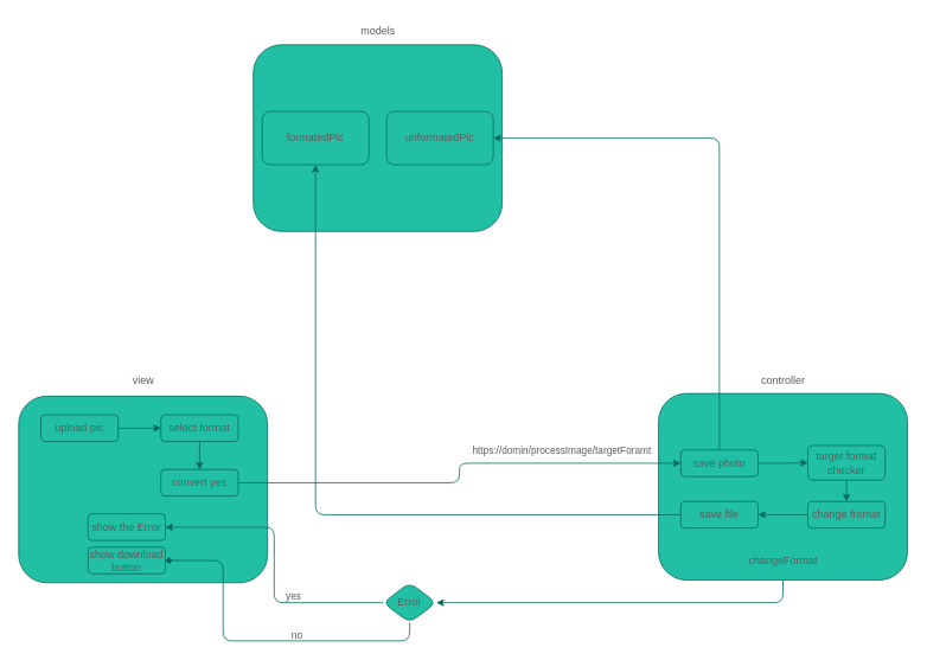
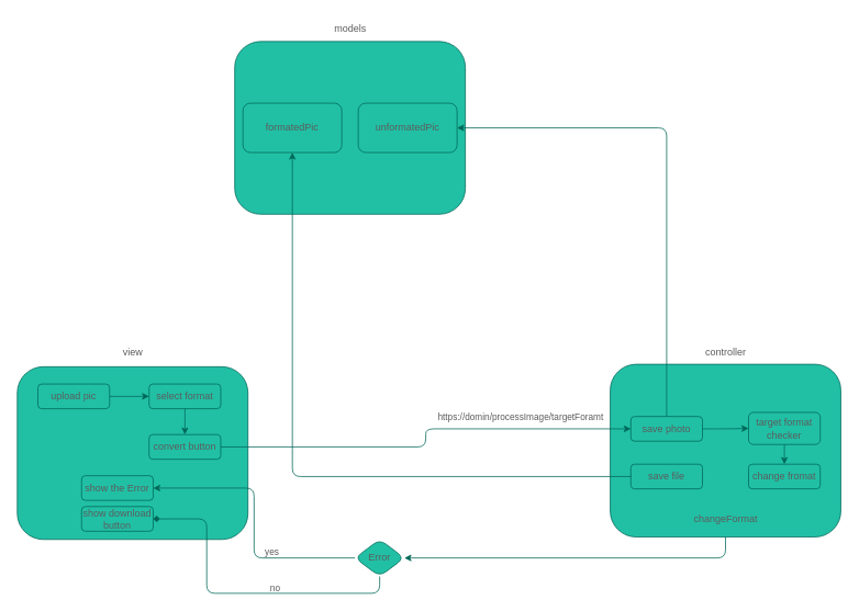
- <mxCell id="20" value="convert yes" style="rounded=1;whiteSpace=wrap;html=1;labelBackgroundColor=none;fillColor=#21C0A5;strokeColor=#006658;fontColor=#5C5C5C;" parent="1" vertex="1"><mxGeometry x="180" y="528" width="87" height="30" as="geometry" /></mxCell>
+ <mxCell id="20" value="convert button" style="rounded=1;whiteSpace=wrap;html=1;labelBackgroundColor=none;fillColor=#21C0A5;strokeColor=#006658;fontColor=#5C5C5C;" parent="1" vertex="1"><mxGeometry x="180" y="528" width="87" height="30" as="geometry" /></mxCell>
- <mxCell id="11" style="edgeStyle=orthogonalEdgeStyle;rounded=1;orthogonalLoop=1;jettySize=auto;html=1;exitX=0;exitY=0.5;exitDx=0;exitDy=0;entryX=1;entryY=0.5;entryDx=0;entryDy=0;labelBackgroundColor=none;strokeColor=#006658;fontColor=default;" parent="1" source="12" target="13" edge="1"><mxGeometry relative="1" as="geometry" /></mxCell>
